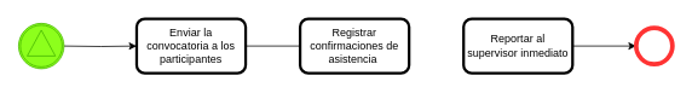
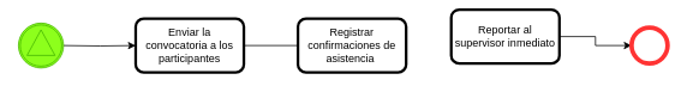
- <mxCell id="7" value="Reportar al supervisor inmediato" style="rounded=1;whiteSpace=wrap;html=1;strokeColor=#000000;strokeWidth=3;" parent="1" vertex="1"><mxGeometry x="510" y="20" width="120" height="60" as="geometry" /></mxCell>
+ <mxCell id="7" value="Reportar al supervisor inmediato" style="rounded=1;whiteSpace=wrap;html=1;strokeColor=#000000;strokeWidth=3;" parent="1" vertex="1"><mxGeometry x="500" y="10" width="120" height="60" as="geometry" /></mxCell>
